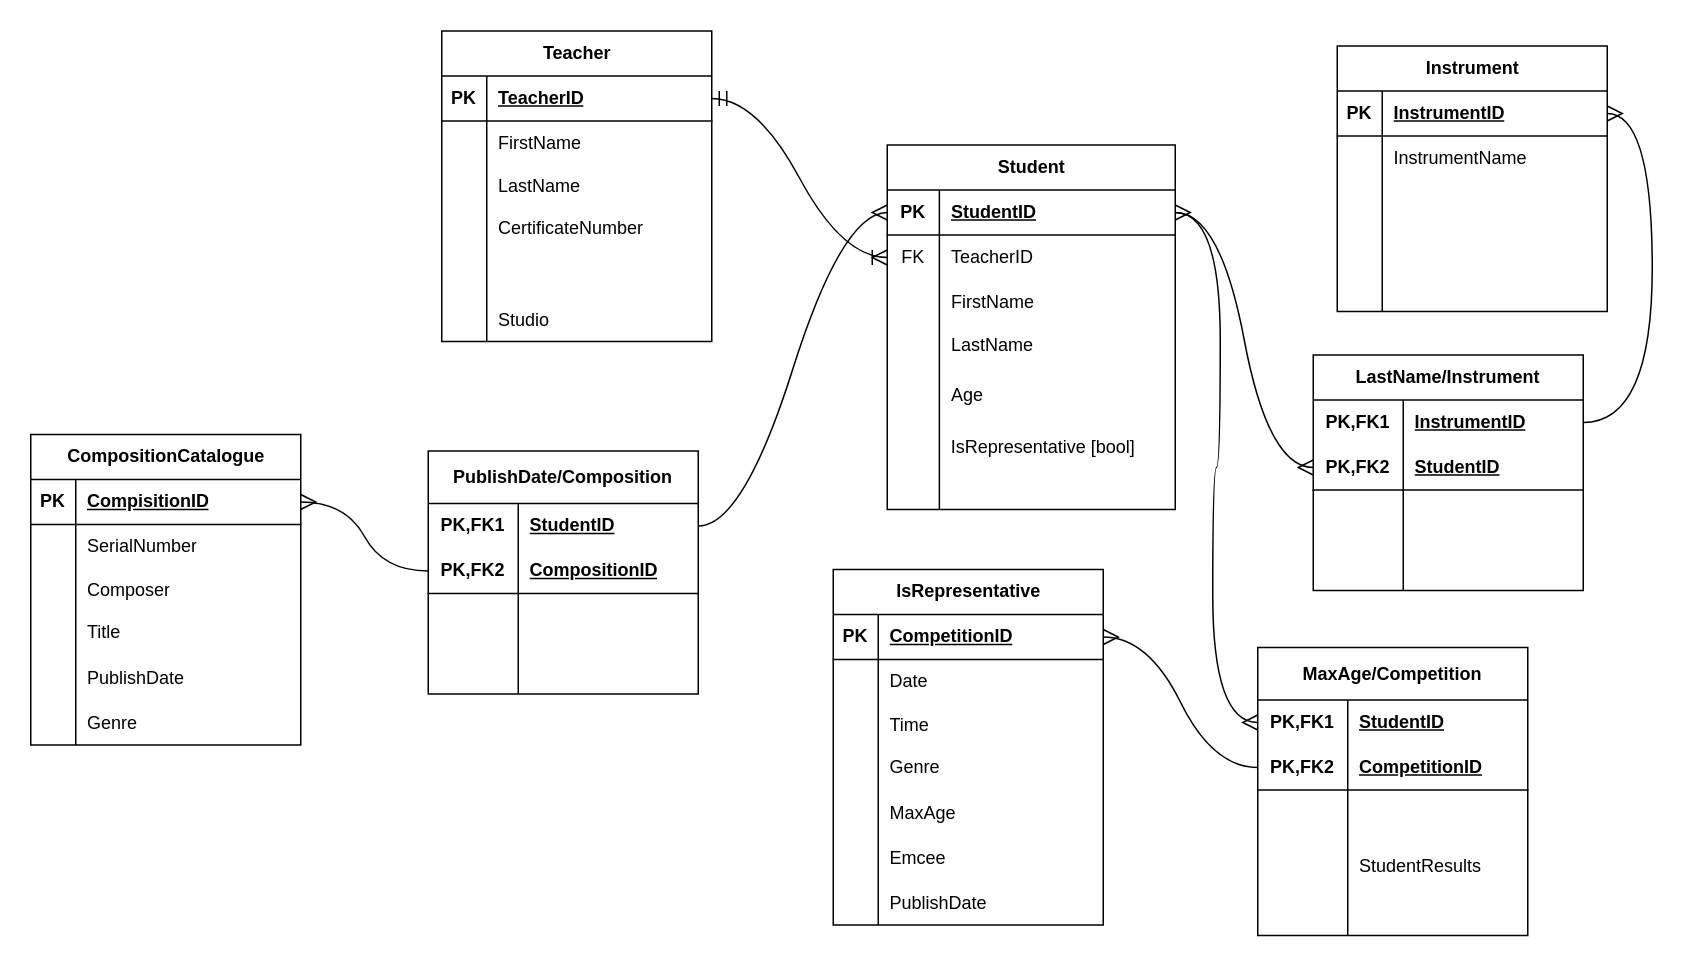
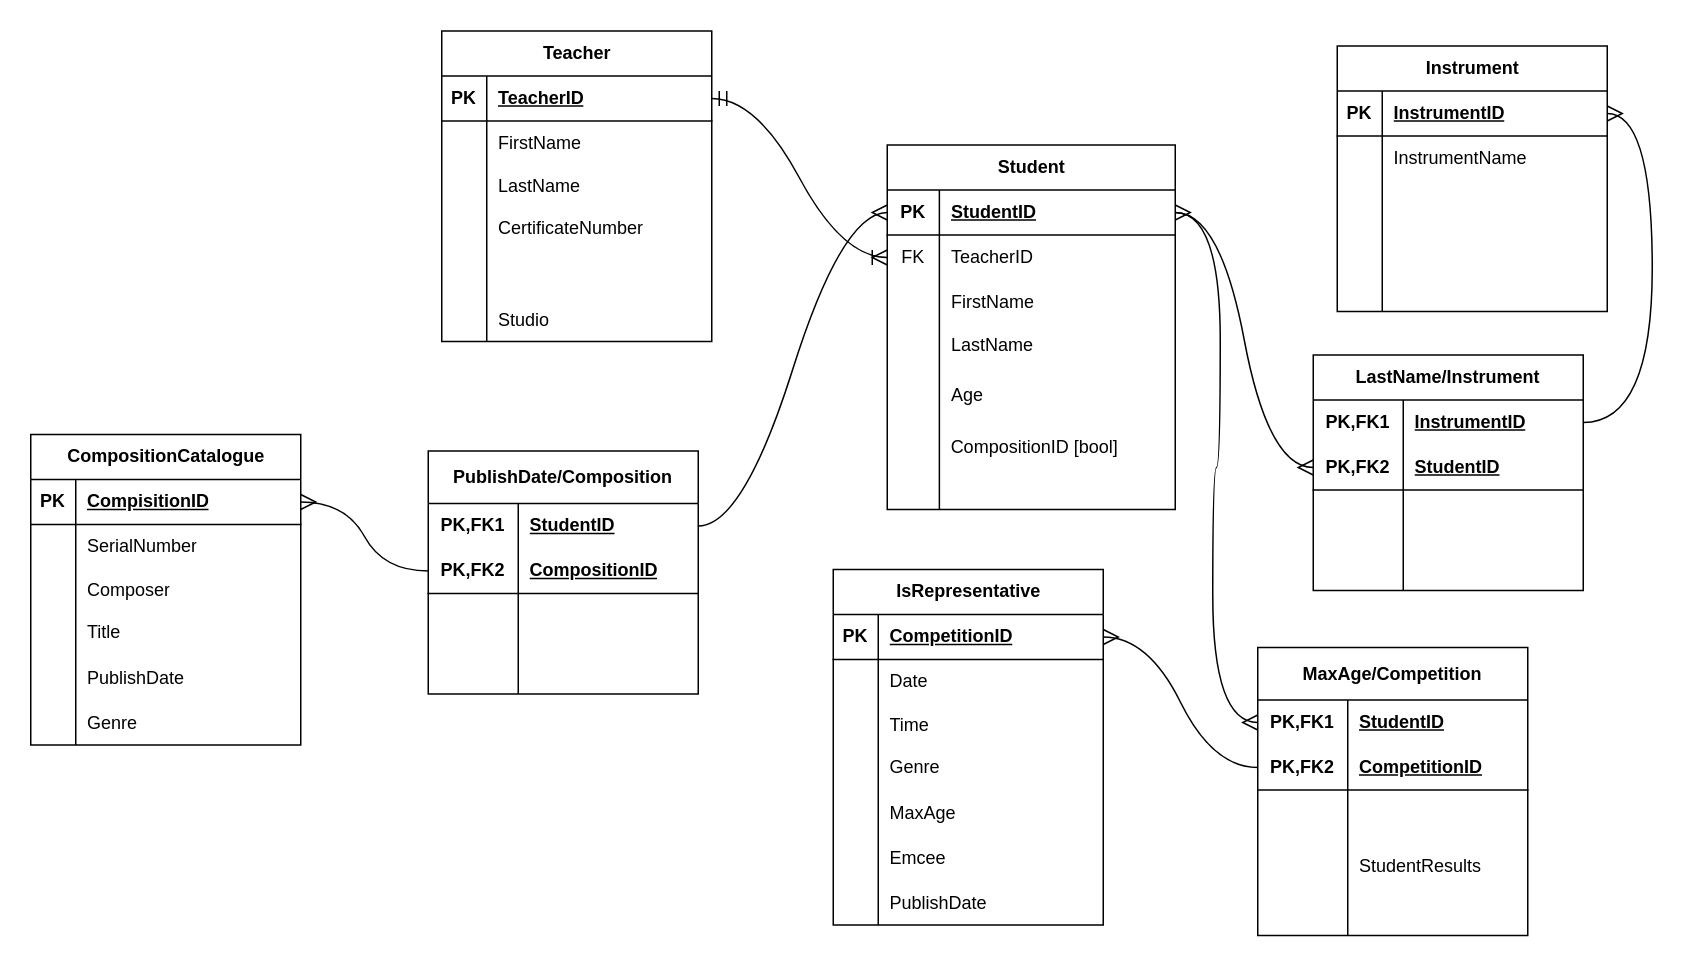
- <mxCell id="39" value="IsRepresentative [bool]" style="shape=partialRectangle;connectable=0;fillColor=none;top=0;left=0;bottom=0;right=0;align=left;spacingLeft=6;overflow=hidden;" vertex="1" parent="37"><mxGeometry x="34.75" width="157.25" height="30" as="geometry"><mxRectangle width="157.25" height="30" as="alternateBounds" /></mxGeometry></mxCell>
+ <mxCell id="39" value="CompositionID [bool]" style="shape=partialRectangle;connectable=0;fillColor=none;top=0;left=0;bottom=0;right=0;align=left;spacingLeft=6;overflow=hidden;" vertex="1" parent="37"><mxGeometry x="34.75" width="157.25" height="30" as="geometry"><mxRectangle width="157.25" height="30" as="alternateBounds" /></mxGeometry></mxCell>
